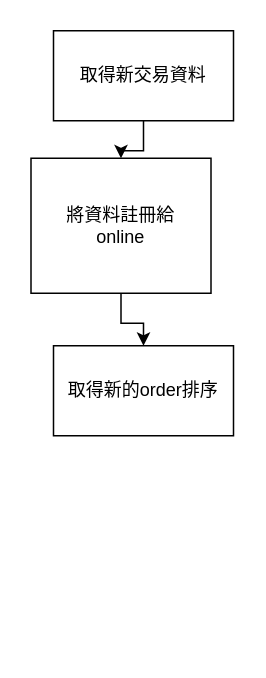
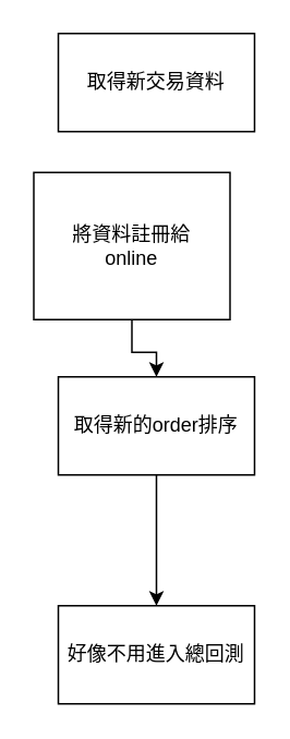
- <mxCell id="2" value="" style="edgeStyle=orthogonalEdgeStyle;rounded=0;orthogonalLoop=1;jettySize=auto;html=1;" edge="1" parent="1" source="3" target="5"><mxGeometry relative="1" as="geometry" /></mxCell>
+ <mxCell id="6" value="" style="edgeStyle=orthogonalEdgeStyle;rounded=0;orthogonalLoop=1;jettySize=auto;html=1;" edge="1" parent="1" source="7" target="8"><mxGeometry relative="1" as="geometry" /></mxCell>
+ <mxCell id="8" value="好像不用進入總回測&lt;br&gt;" style="rounded=0;whiteSpace=wrap;html=1;" vertex="1" parent="1"><mxGeometry x="35" y="370" width="120" height="60" as="geometry" /></mxCell>
